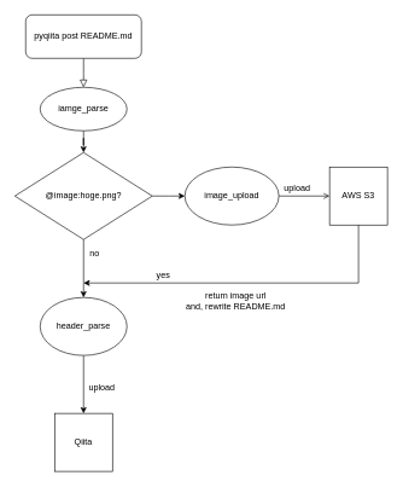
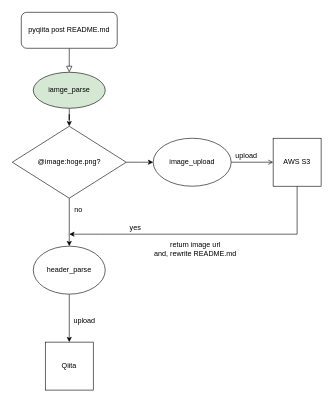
- <mxCell id="5" value="iamge_parse" style="ellipse;whiteSpace=wrap;html=1;" vertex="1" parent="1"><mxGeometry x="55" y="120" width="120" height="60" as="geometry" /></mxCell>
+ <mxCell id="5" value="iamge_parse" style="ellipse;whiteSpace=wrap;html=1;fillColor=#d5e8d4;" vertex="1" parent="1"><mxGeometry x="55" y="120" width="120" height="60" as="geometry" /></mxCell>
